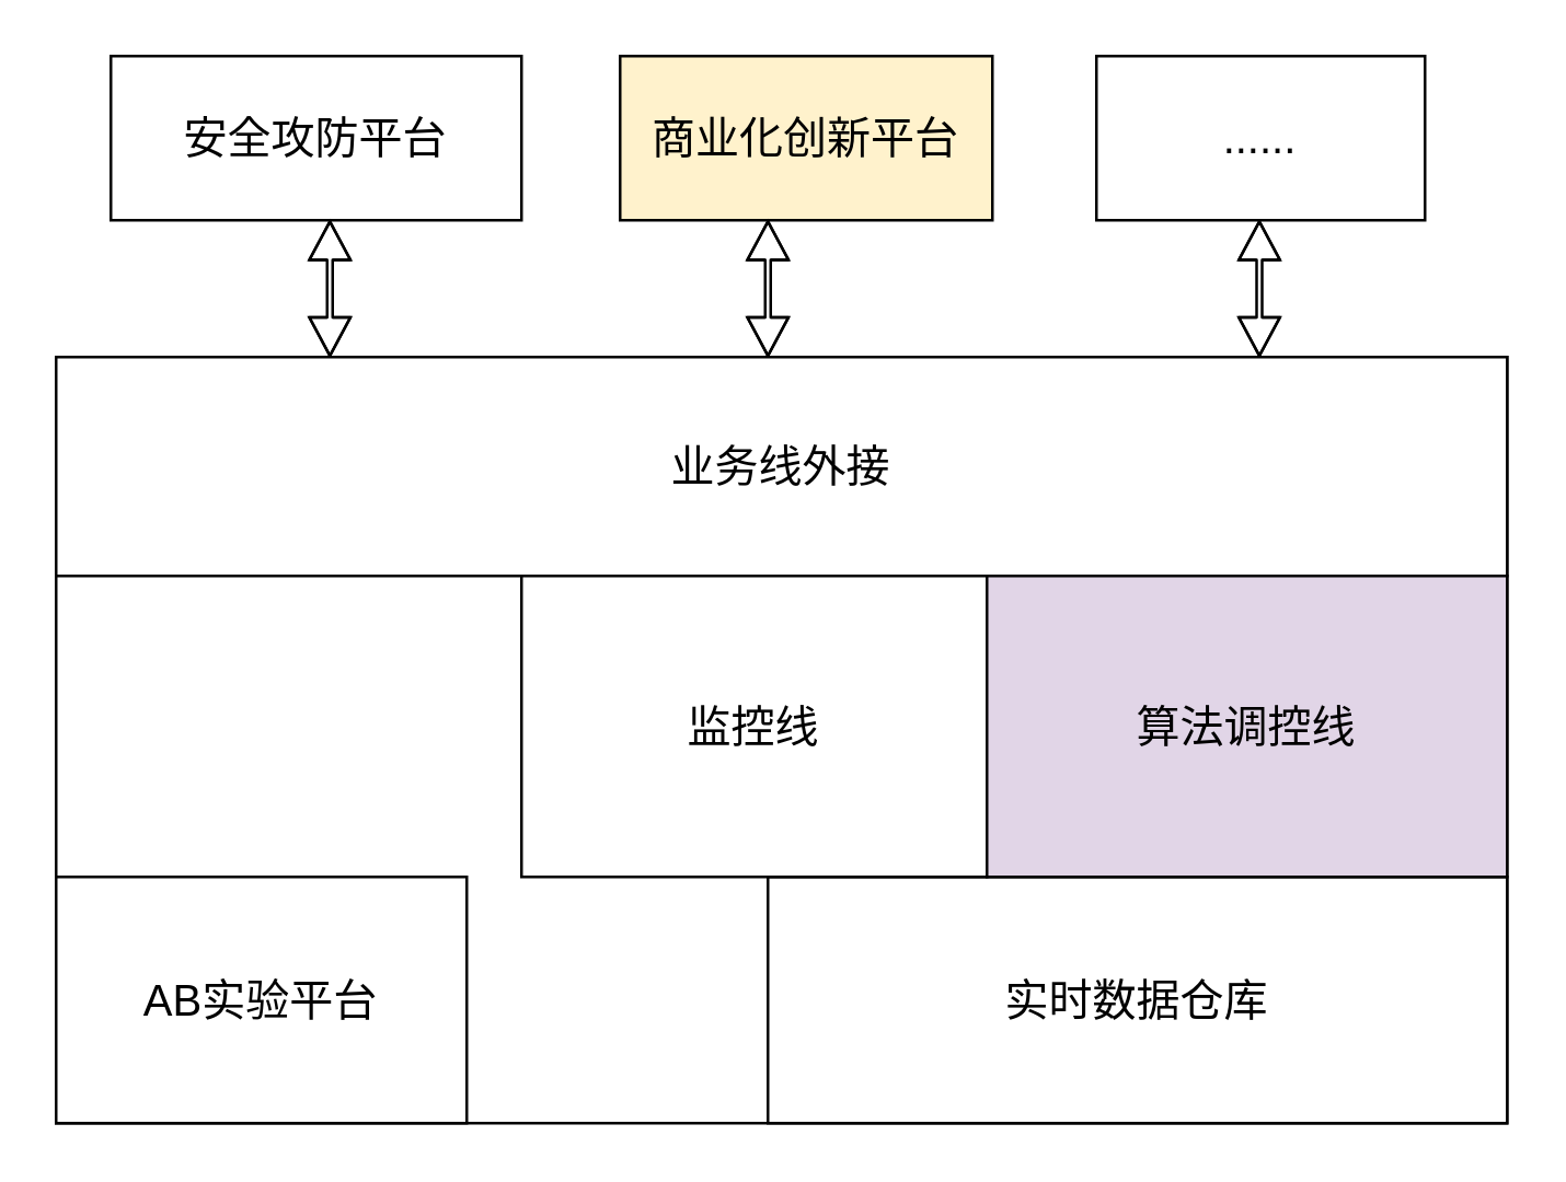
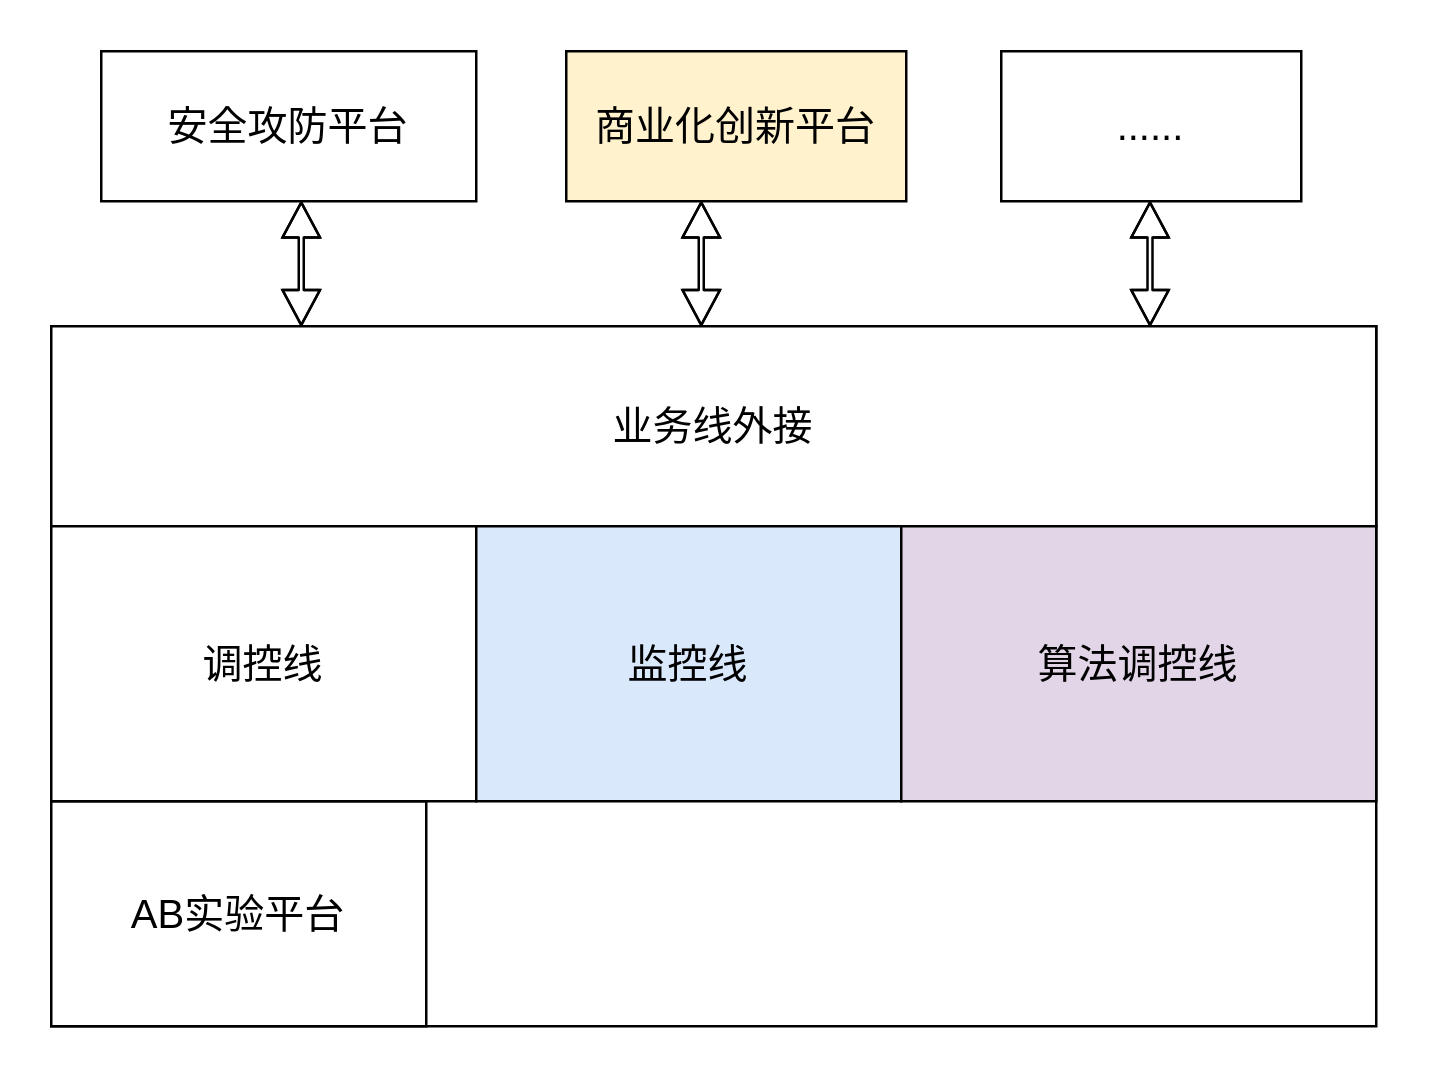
+ <mxCell id="12" value="调控线" style="rounded=0;whiteSpace=wrap;html=1;fontSize=16;" vertex="1" parent="1"><mxGeometry x="20" y="210" width="170" height="110" as="geometry" /></mxCell>
- <mxCell id="13" value="监控线" style="rounded=0;whiteSpace=wrap;html=1;fontSize=16;" vertex="1" parent="1"><mxGeometry x="190" y="210" width="170" height="110" as="geometry" /></mxCell>
+ <mxCell id="13" value="监控线" style="rounded=0;whiteSpace=wrap;html=1;fontSize=16;fillColor=#dae8fc;" vertex="1" parent="1"><mxGeometry x="190" y="210" width="170" height="110" as="geometry" /></mxCell>
- <mxCell id="9" value="实时数据仓库" style="rounded=0;whiteSpace=wrap;html=1;fontSize=16;" vertex="1" parent="1"><mxGeometry x="280" y="320" width="270" height="90" as="geometry" /></mxCell>
